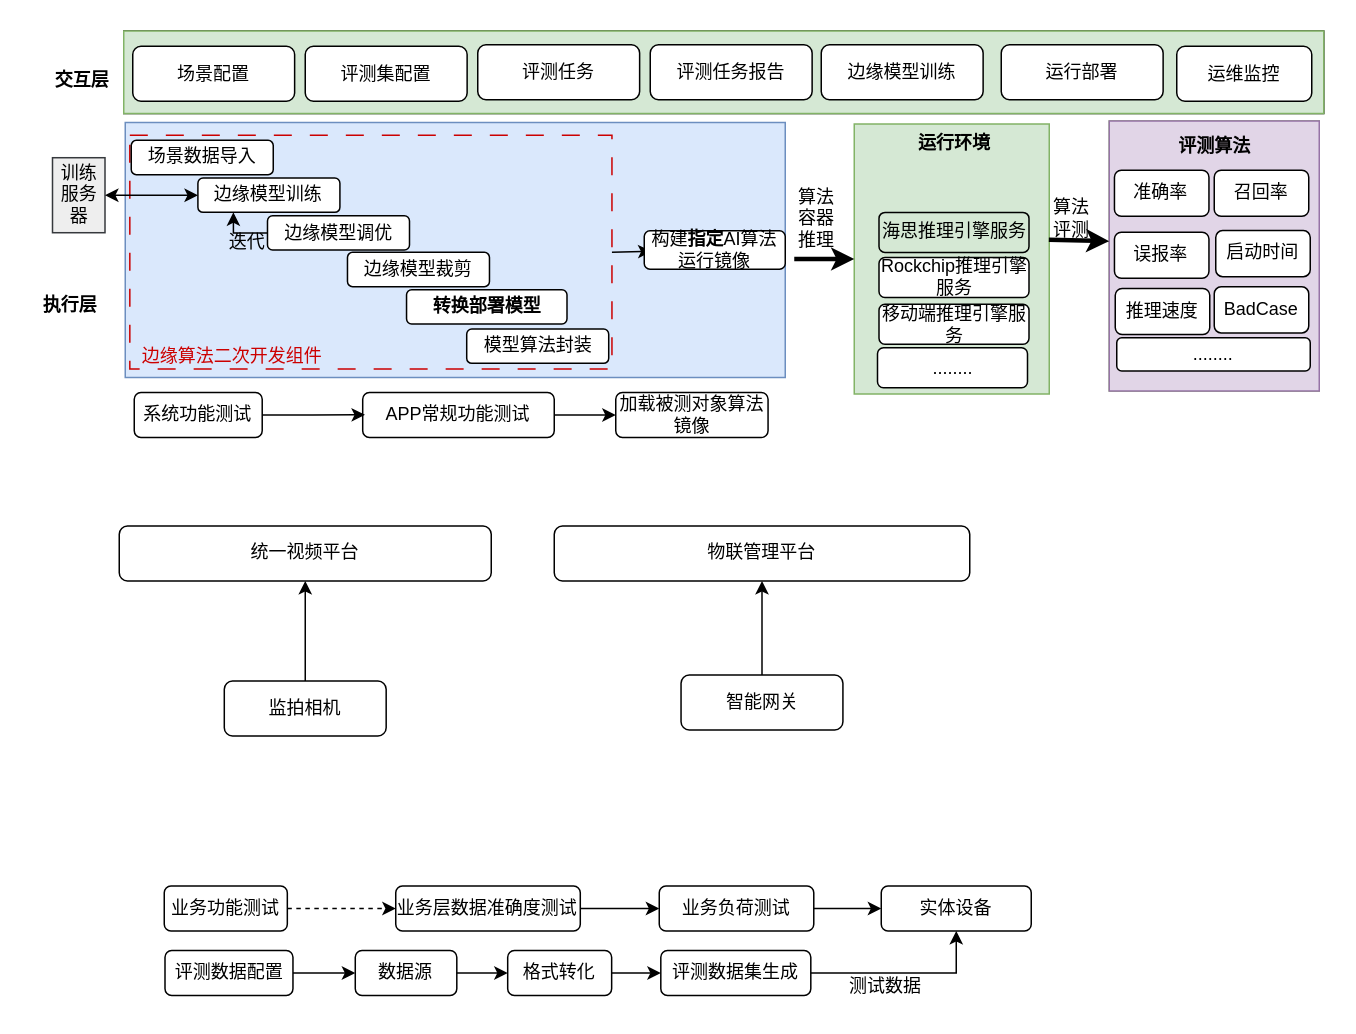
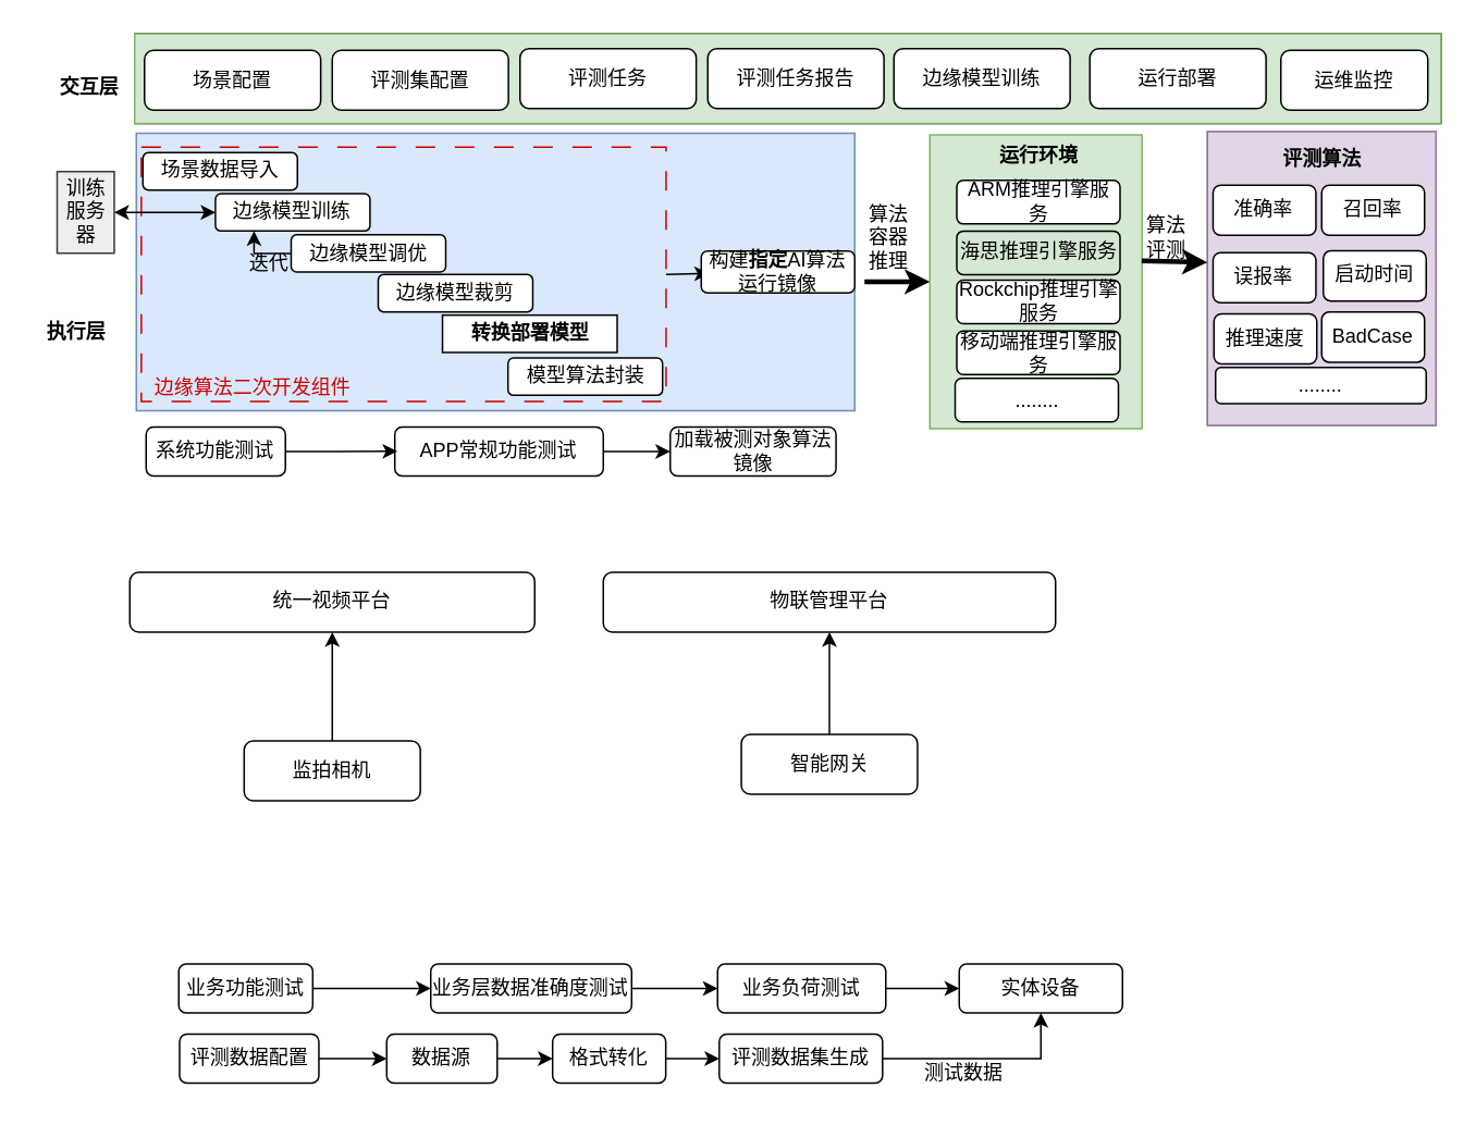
+ <mxCell id="42" value="ARM推理引擎服务" style="rounded=1;whiteSpace=wrap;html=1;" vertex="1" parent="39"><mxGeometry x="16.5" y="27.895" width="100.0" height="26.684" as="geometry" /></mxCell>
- <mxCell id="70" value="&lt;b&gt;转换部署模型&lt;/b&gt;" style="rounded=1;whiteSpace=wrap;html=1;" vertex="1" parent="61"><mxGeometry x="183.526" y="107.15" width="106.965" height="22.86" as="geometry" /></mxCell>
+ <mxCell id="70" value="&lt;b&gt;转换部署模型&lt;/b&gt;" style="whiteSpace=wrap;html=1;rounded=0;" vertex="1" parent="61"><mxGeometry x="183.526" y="107.15" width="106.965" height="22.86" as="geometry" /></mxCell>
- <mxCell id="26" style="edgeStyle=orthogonalEdgeStyle;rounded=0;orthogonalLoop=1;jettySize=auto;html=1;exitX=1;exitY=0.5;exitDx=0;exitDy=0;entryX=0;entryY=0.5;entryDx=0;entryDy=0;dashed=1;" edge="1" parent="22" source="23" target="25"><mxGeometry relative="1" as="geometry" /></mxCell>
+ <mxCell id="26" style="edgeStyle=orthogonalEdgeStyle;rounded=0;orthogonalLoop=1;jettySize=auto;html=1;exitX=1;exitY=0.5;exitDx=0;exitDy=0;entryX=0;entryY=0.5;entryDx=0;entryDy=0;" edge="1" parent="22" source="23" target="25"><mxGeometry relative="1" as="geometry" /></mxCell>
